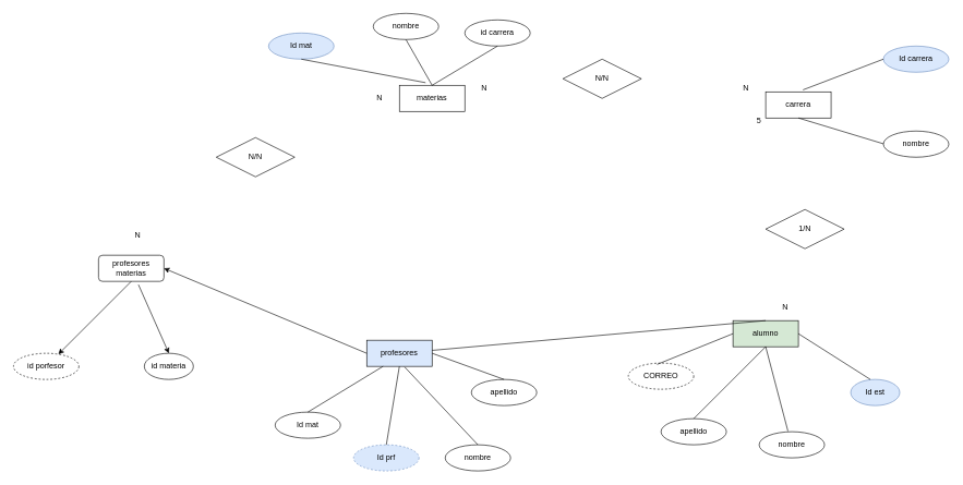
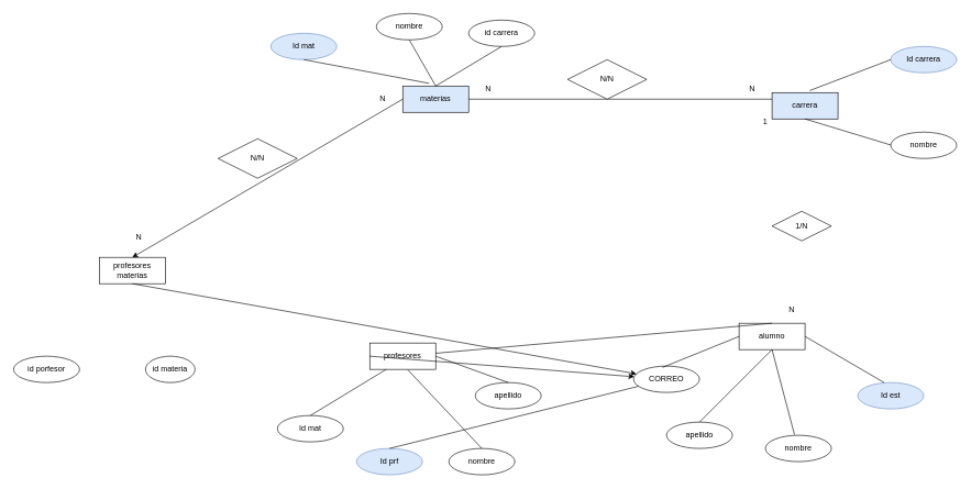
- <mxCell id="5" value="materias" style="whiteSpace=wrap;html=1;align=center;" vertex="1" parent="1"><mxGeometry x="610" y="130" width="100" height="40" as="geometry" /></mxCell>
+ <mxCell id="5" value="materias" style="whiteSpace=wrap;html=1;align=center;fillColor=#dae8fc;" vertex="1" parent="1"><mxGeometry x="610" y="130" width="100" height="40" as="geometry" /></mxCell>
+ <mxCell id="7" value="" style="endArrow=none;html=1;rounded=0;entryX=0;entryY=0.25;entryDx=0;entryDy=0;exitX=1;exitY=0.5;exitDx=0;exitDy=0;" edge="1" parent="1" source="5" target="4"><mxGeometry relative="1" as="geometry"><mxPoint x="770" y="240" as="sourcePoint" /><mxPoint x="910" y="330" as="targetPoint" /></mxGeometry></mxCell>
- <mxCell id="4" value="carrera" style="whiteSpace=wrap;html=1;align=center;" vertex="1" parent="1"><mxGeometry x="1170" y="140" width="100" height="40" as="geometry" /></mxCell>
+ <mxCell id="4" value="carrera" style="whiteSpace=wrap;html=1;align=center;fillColor=#dae8fc;" vertex="1" parent="1"><mxGeometry x="1170" y="140" width="100" height="40" as="geometry" /></mxCell>
- <mxCell id="10" value="5" style="text;html=1;align=center;verticalAlign=middle;whiteSpace=wrap;rounded=0;" vertex="1" parent="1"><mxGeometry x="1130" y="170" width="60" height="30" as="geometry" /></mxCell>
+ <mxCell id="10" value="1" style="text;html=1;align=center;verticalAlign=middle;whiteSpace=wrap;rounded=0;" vertex="1" parent="1"><mxGeometry x="1130" y="170" width="60" height="30" as="geometry" /></mxCell>
+ <mxCell id="44" value="" style="endArrow=classic;html=1;rounded=0;exitX=0;exitY=0.5;exitDx=0;exitDy=0;entryX=0.5;entryY=0;entryDx=0;entryDy=0;" edge="1" parent="1" source="5" target="40"><mxGeometry width="50" height="50" relative="1" as="geometry"><mxPoint x="340" y="430" as="sourcePoint" /><mxPoint x="390" y="380" as="targetPoint" /></mxGeometry></mxCell>
- <mxCell id="8" value="1/N" style="shape=rhombus;perimeter=rhombusPerimeter;whiteSpace=wrap;html=1;align=center;" vertex="1" parent="1"><mxGeometry x="1170" y="320" width="120" height="60" as="geometry" /></mxCell>
+ <mxCell id="8" value="1/N" style="shape=rhombus;perimeter=rhombusPerimeter;whiteSpace=wrap;html=1;align=center;" vertex="1" parent="1"><mxGeometry x="1170" y="320" width="90" height="45" as="geometry" /></mxCell>
- <mxCell id="40" value="profesores materias" style="whiteSpace=wrap;html=1;align=center;rounded=1;" vertex="1" parent="1"><mxGeometry x="150" y="390" width="100" height="40" as="geometry" /></mxCell>
+ <mxCell id="40" value="profesores materias" style="whiteSpace=wrap;html=1;align=center;" vertex="1" parent="1"><mxGeometry x="150" y="390" width="100" height="40" as="geometry" /></mxCell>
- <mxCell id="46" value="" style="endArrow=classic;html=1;rounded=0;entryX=0.5;entryY=0;entryDx=0;entryDy=0;exitX=0.61;exitY=1.125;exitDx=0;exitDy=0;exitPerimeter=0;" edge="1" parent="1" source="40" target="42"><mxGeometry width="50" height="50" relative="1" as="geometry"><mxPoint x="190" y="505" as="sourcePoint" /><mxPoint x="240" y="455" as="targetPoint" /></mxGeometry></mxCell>
- <mxCell id="43" value="" style="endArrow=classic;html=1;rounded=0;exitX=0;exitY=0.5;exitDx=0;exitDy=0;entryX=1;entryY=0.5;entryDx=0;entryDy=0;" edge="1" parent="1" source="3" target="40"><mxGeometry width="50" height="50" relative="1" as="geometry"><mxPoint x="340" y="430" as="sourcePoint" /><mxPoint x="390" y="380" as="targetPoint" /></mxGeometry></mxCell>
+ <mxCell id="43" value="" style="endArrow=classic;html=1;rounded=0;exitX=0;exitY=0.5;exitDx=0;exitDy=0;" edge="1" parent="1" source="3" target="17"><mxGeometry width="50" height="50" relative="1" as="geometry"><mxPoint x="340" y="430" as="sourcePoint" /><mxPoint x="390" y="380" as="targetPoint" /></mxGeometry></mxCell>
- <mxCell id="2" value="alumno" style="whiteSpace=wrap;html=1;align=center;fillColor=#d5e8d4;" vertex="1" parent="1"><mxGeometry x="1120" y="490" width="100" height="40" as="geometry" /></mxCell>
+ <mxCell id="2" value="alumno" style="whiteSpace=wrap;html=1;align=center;" vertex="1" parent="1"><mxGeometry x="1120" y="490" width="100" height="40" as="geometry" /></mxCell>
- <mxCell id="45" value="" style="endArrow=classic;html=1;rounded=0;exitX=0.5;exitY=1;exitDx=0;exitDy=0;" edge="1" parent="1" source="40" target="41"><mxGeometry width="50" height="50" relative="1" as="geometry"><mxPoint x="340" y="430" as="sourcePoint" /><mxPoint x="390" y="380" as="targetPoint" /></mxGeometry></mxCell>
+ <mxCell id="45" value="" style="endArrow=classic;html=1;rounded=0;exitX=0.5;exitY=1;exitDx=0;exitDy=0;" edge="1" parent="1" source="40" target="17"><mxGeometry width="50" height="50" relative="1" as="geometry"><mxPoint x="340" y="430" as="sourcePoint" /><mxPoint x="390" y="380" as="targetPoint" /></mxGeometry></mxCell>
- <mxCell id="3" value="profesores" style="whiteSpace=wrap;html=1;align=center;fillColor=#dae8fc;" vertex="1" parent="1"><mxGeometry x="560" y="520" width="100" height="40" as="geometry" /></mxCell>
+ <mxCell id="3" value="profesores" style="whiteSpace=wrap;html=1;align=center;" vertex="1" parent="1"><mxGeometry x="560" y="520" width="100" height="40" as="geometry" /></mxCell>
- <mxCell id="41" value="id porfesor" style="ellipse;whiteSpace=wrap;html=1;align=center;dashed=1;" vertex="1" parent="1"><mxGeometry x="20" y="540" width="100" height="40" as="geometry" /></mxCell>
+ <mxCell id="41" value="id porfesor" style="ellipse;whiteSpace=wrap;html=1;align=center;" vertex="1" parent="1"><mxGeometry x="20" y="540" width="100" height="40" as="geometry" /></mxCell>
- <mxCell id="17" value="CORREO" style="ellipse;whiteSpace=wrap;html=1;align=center;dashed=1;" vertex="1" parent="1"><mxGeometry x="960" y="555" width="100" height="40" as="geometry" /></mxCell>
+ <mxCell id="17" value="CORREO" style="ellipse;whiteSpace=wrap;html=1;align=center;" vertex="1" parent="1"><mxGeometry x="960" y="555" width="100" height="40" as="geometry" /></mxCell>
- <mxCell id="15" value="Id est" style="ellipse;whiteSpace=wrap;html=1;align=center;fillColor=#dae8fc;strokeColor=#6c8ebf;" vertex="1" parent="1"><mxGeometry x="1300" y="580" width="75" height="40" as="geometry" /></mxCell>
+ <mxCell id="15" value="Id est" style="ellipse;whiteSpace=wrap;html=1;align=center;fillColor=#dae8fc;strokeColor=#6c8ebf;" vertex="1" parent="1"><mxGeometry x="1300" y="580" width="100" height="40" as="geometry" /></mxCell>
- <mxCell id="30" value="" style="endArrow=none;html=1;rounded=0;exitX=0.5;exitY=0;exitDx=0;exitDy=0;entryX=0.5;entryY=1;entryDx=0;entryDy=0;" edge="1" parent="1" source="18" target="3"><mxGeometry relative="1" as="geometry"><mxPoint x="590" y="670" as="sourcePoint" /><mxPoint x="720" y="620" as="targetPoint" /></mxGeometry></mxCell>
+ <mxCell id="30" value="" style="endArrow=none;html=1;rounded=0;exitX=0.5;exitY=0;exitDx=0;exitDy=0;" edge="1" parent="1" source="18" target="17"><mxGeometry relative="1" as="geometry"><mxPoint x="590" y="670" as="sourcePoint" /><mxPoint x="720" y="620" as="targetPoint" /></mxGeometry></mxCell>
- <mxCell id="18" value="Id prf" style="ellipse;whiteSpace=wrap;html=1;align=center;fillColor=#dae8fc;strokeColor=#6c8ebf;dashed=1;" vertex="1" parent="1"><mxGeometry x="540" y="680" width="100" height="40" as="geometry" /></mxCell>
+ <mxCell id="18" value="Id prf" style="ellipse;whiteSpace=wrap;html=1;align=center;fillColor=#dae8fc;strokeColor=#6c8ebf;" vertex="1" parent="1"><mxGeometry x="540" y="680" width="100" height="40" as="geometry" /></mxCell>
